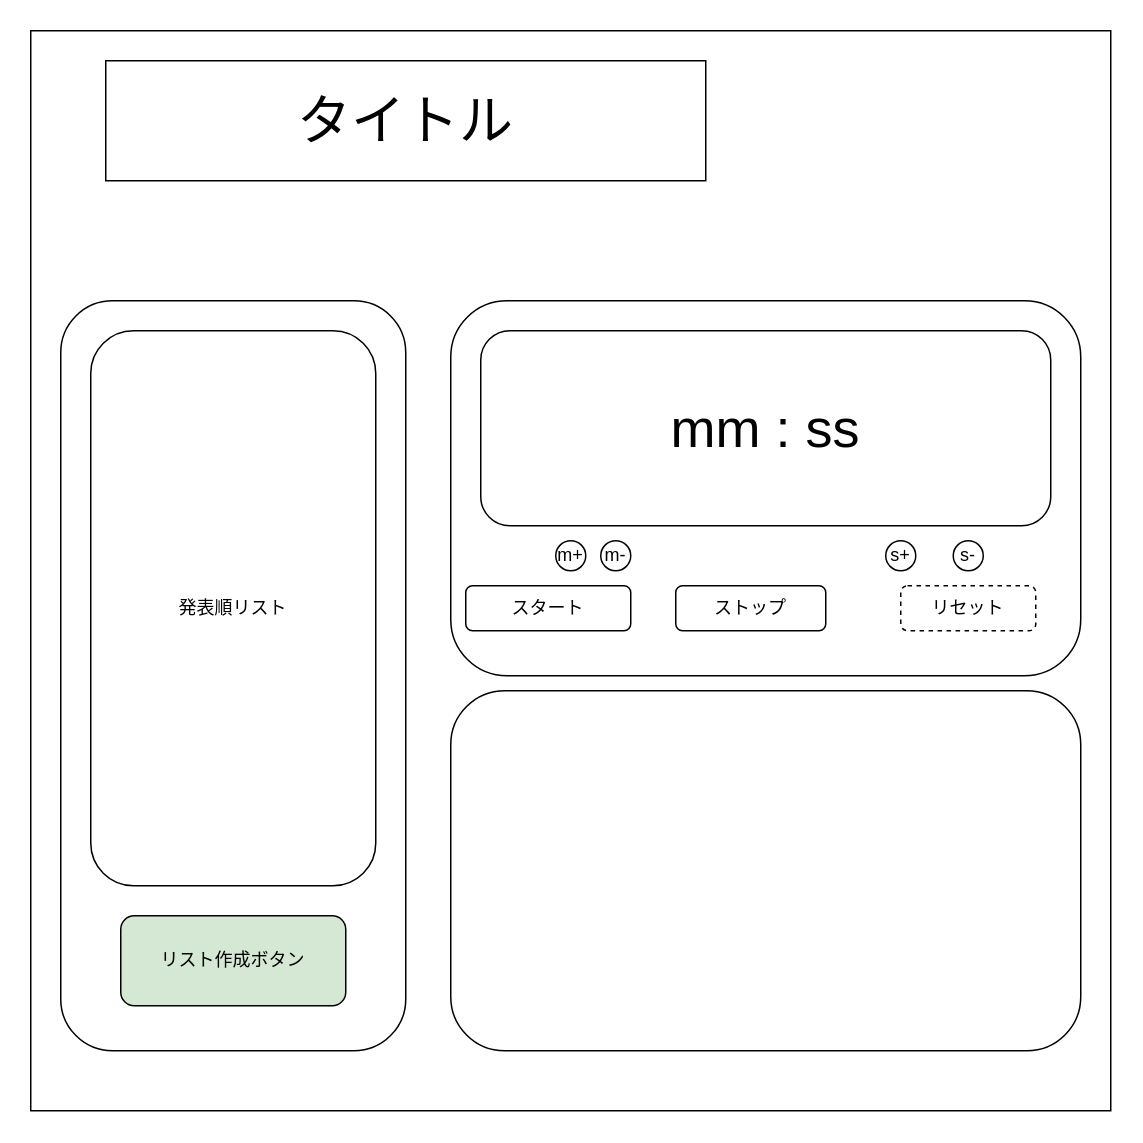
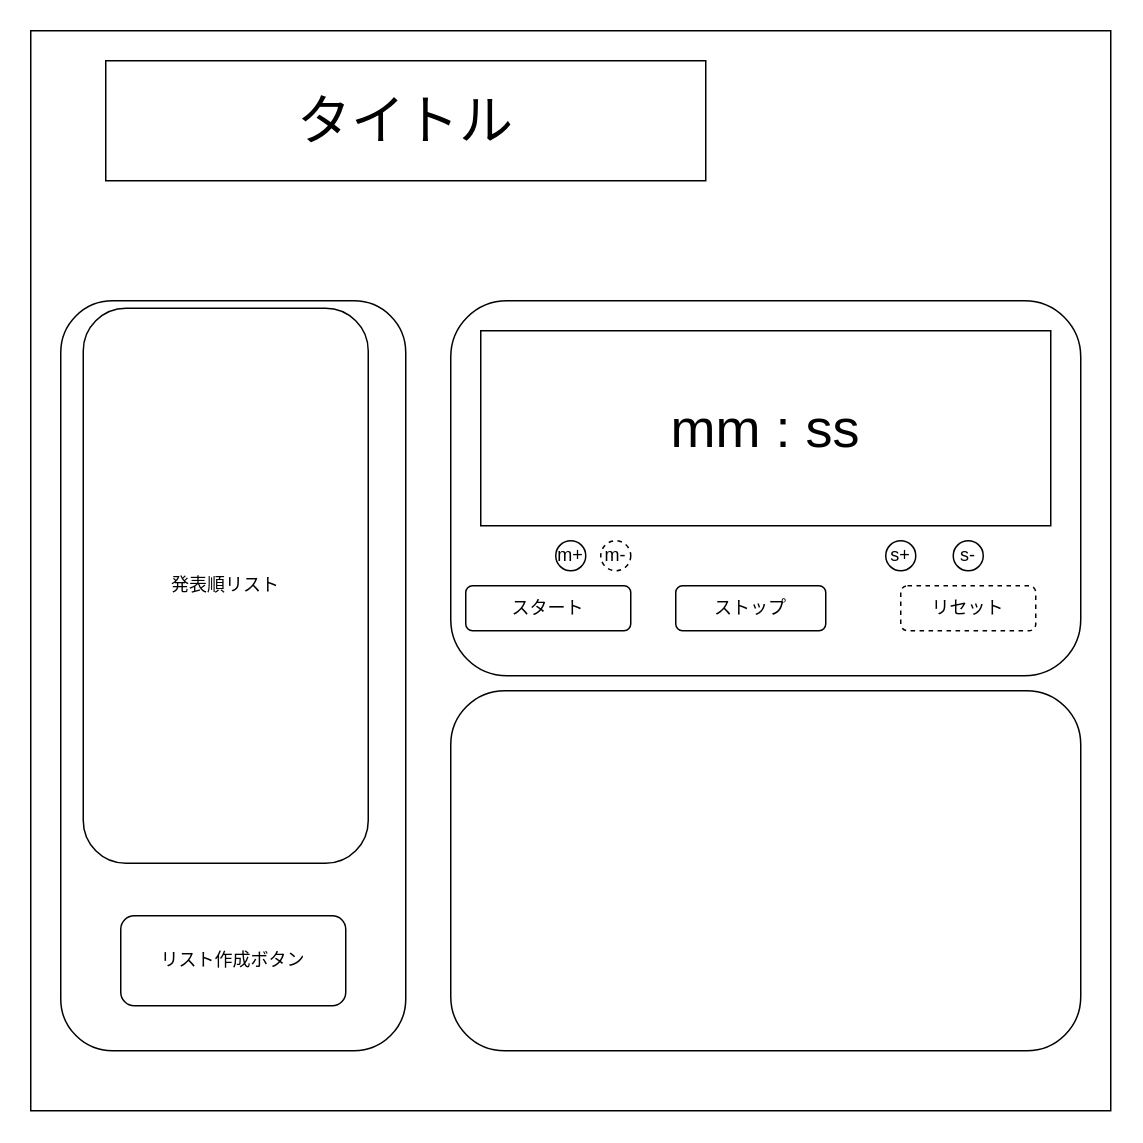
- <mxCell id="10" value="&lt;font style=&quot;font-size: 36px;&quot;&gt;mm : ss&lt;/font&gt;" style="rounded=1;whiteSpace=wrap;html=1;" vertex="1" parent="1"><mxGeometry x="320" y="220" width="380" height="130" as="geometry" /></mxCell>
+ <mxCell id="10" value="&lt;font style=&quot;font-size: 36px;&quot;&gt;mm : ss&lt;/font&gt;" style="whiteSpace=wrap;html=1;rounded=0;" vertex="1" parent="1"><mxGeometry x="320" y="220" width="380" height="130" as="geometry" /></mxCell>
- <mxCell id="13" value="m-" style="ellipse;whiteSpace=wrap;html=1;aspect=fixed;" vertex="1" parent="1"><mxGeometry x="400" y="360" width="20" height="20" as="geometry" /></mxCell>
+ <mxCell id="13" value="m-" style="ellipse;whiteSpace=wrap;html=1;aspect=fixed;dashed=1;" vertex="1" parent="1"><mxGeometry x="400" y="360" width="20" height="20" as="geometry" /></mxCell>
- <mxCell id="7" value="発表順リスト" style="rounded=1;whiteSpace=wrap;html=1;" vertex="1" parent="1"><mxGeometry x="60" y="220" width="190" height="370" as="geometry" /></mxCell>
+ <mxCell id="7" value="発表順リスト" style="rounded=1;whiteSpace=wrap;html=1;" vertex="1" parent="1"><mxGeometry x="55" y="205" width="190" height="370" as="geometry" /></mxCell>
- <mxCell id="6" value="リスト作成ボタン" style="rounded=1;whiteSpace=wrap;html=1;fillColor=#d5e8d4;" vertex="1" parent="1"><mxGeometry x="80" y="610" width="150" height="60" as="geometry" /></mxCell>
+ <mxCell id="6" value="リスト作成ボタン" style="rounded=1;whiteSpace=wrap;html=1;" vertex="1" parent="1"><mxGeometry x="80" y="610" width="150" height="60" as="geometry" /></mxCell>
